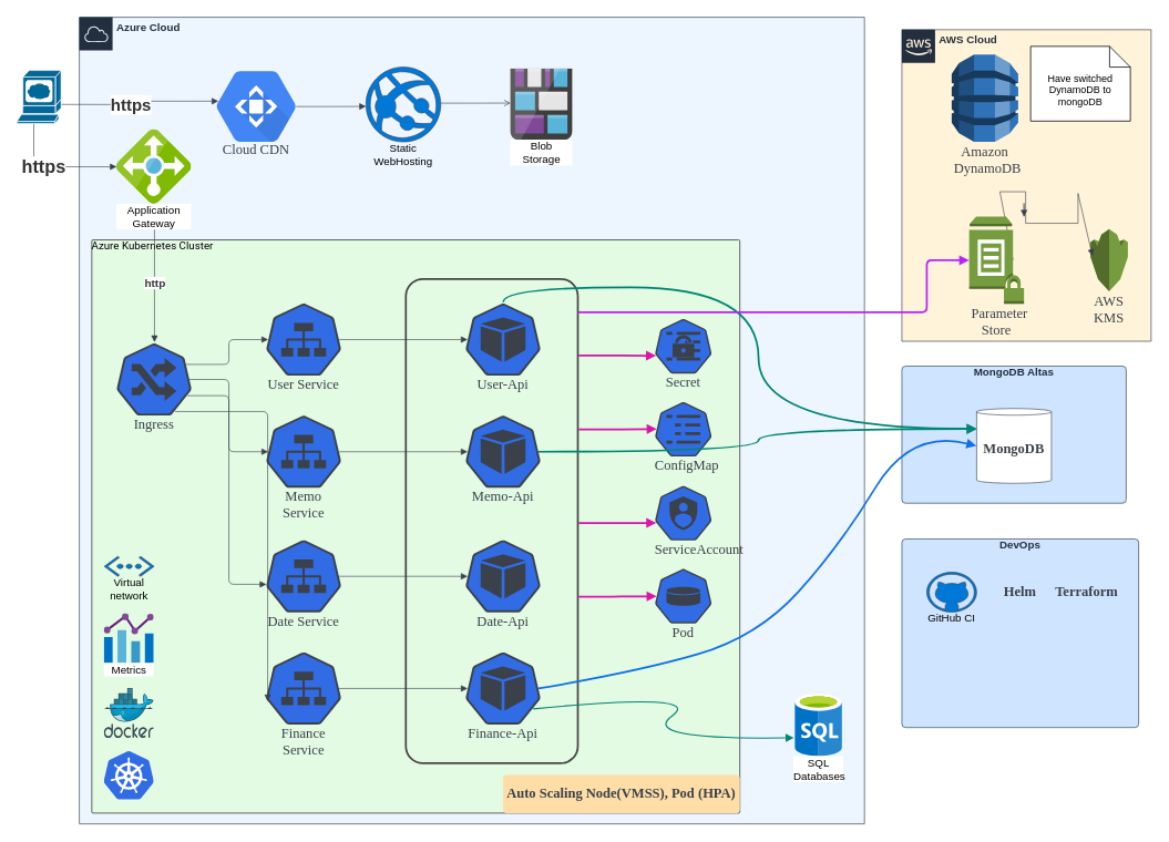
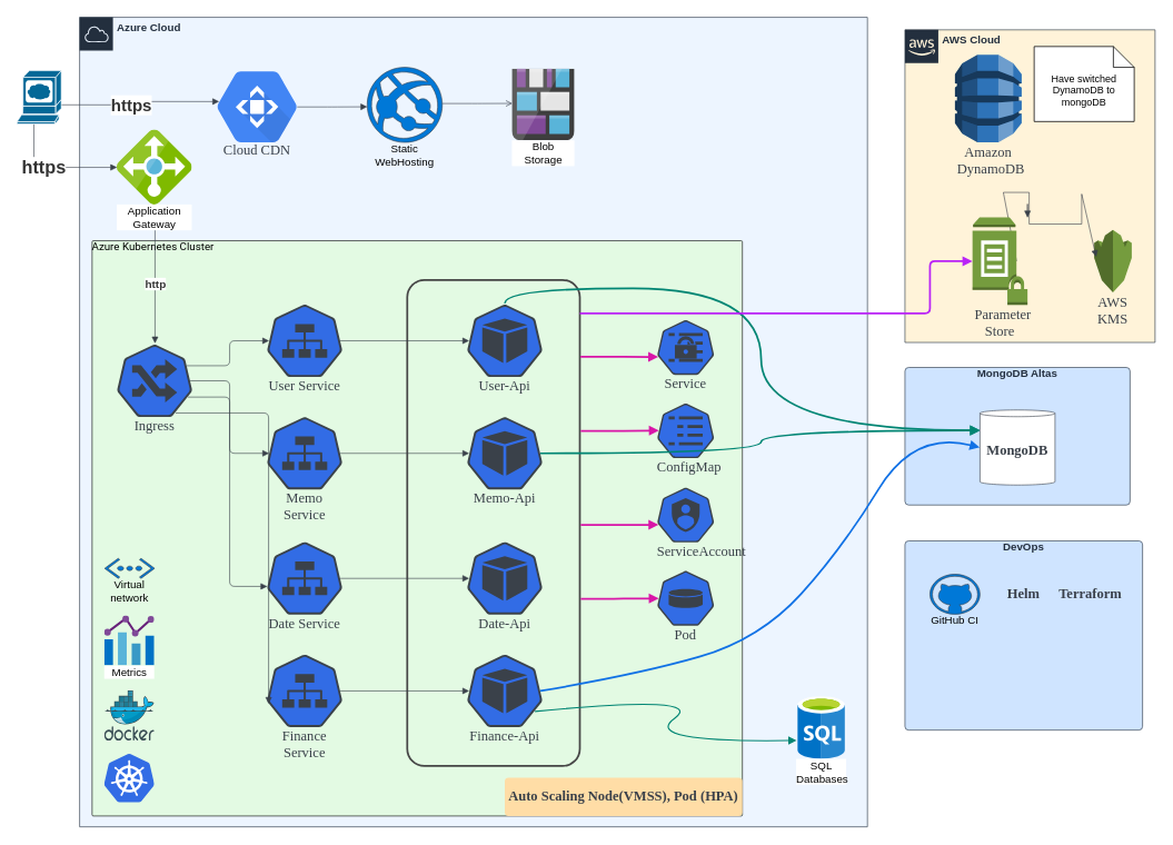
- <mxCell id="35" value="Secret" style="overflow=block;blockSpacing=1;whiteSpace=wrap;html=1;verticalLabelPosition=bottom;verticalAlign=top;shape=mxgraph.kubernetes.icon;prIcon=secret;fontSize=16.7;fontFamily=Liberation Serif;fontColor=#3a414a;spacing=0;strokeColor=#3a414a;strokeOpacity=100;rounded=1;absoluteArcSize=1;arcSize=9;fillColor=#326ce5;strokeWidth=0.8;" vertex="1" parent="1"><mxGeometry x="788" y="382" width="68" height="68" as="geometry" /></mxCell>
+ <mxCell id="35" value="Service" style="overflow=block;blockSpacing=1;whiteSpace=wrap;html=1;verticalLabelPosition=bottom;verticalAlign=top;shape=mxgraph.kubernetes.icon;prIcon=secret;fontSize=16.7;fontFamily=Liberation Serif;fontColor=#3a414a;spacing=0;strokeColor=#3a414a;strokeOpacity=100;rounded=1;absoluteArcSize=1;arcSize=9;fillColor=#326ce5;strokeWidth=0.8;" vertex="1" parent="1"><mxGeometry x="788" y="382" width="68" height="68" as="geometry" /></mxCell>
